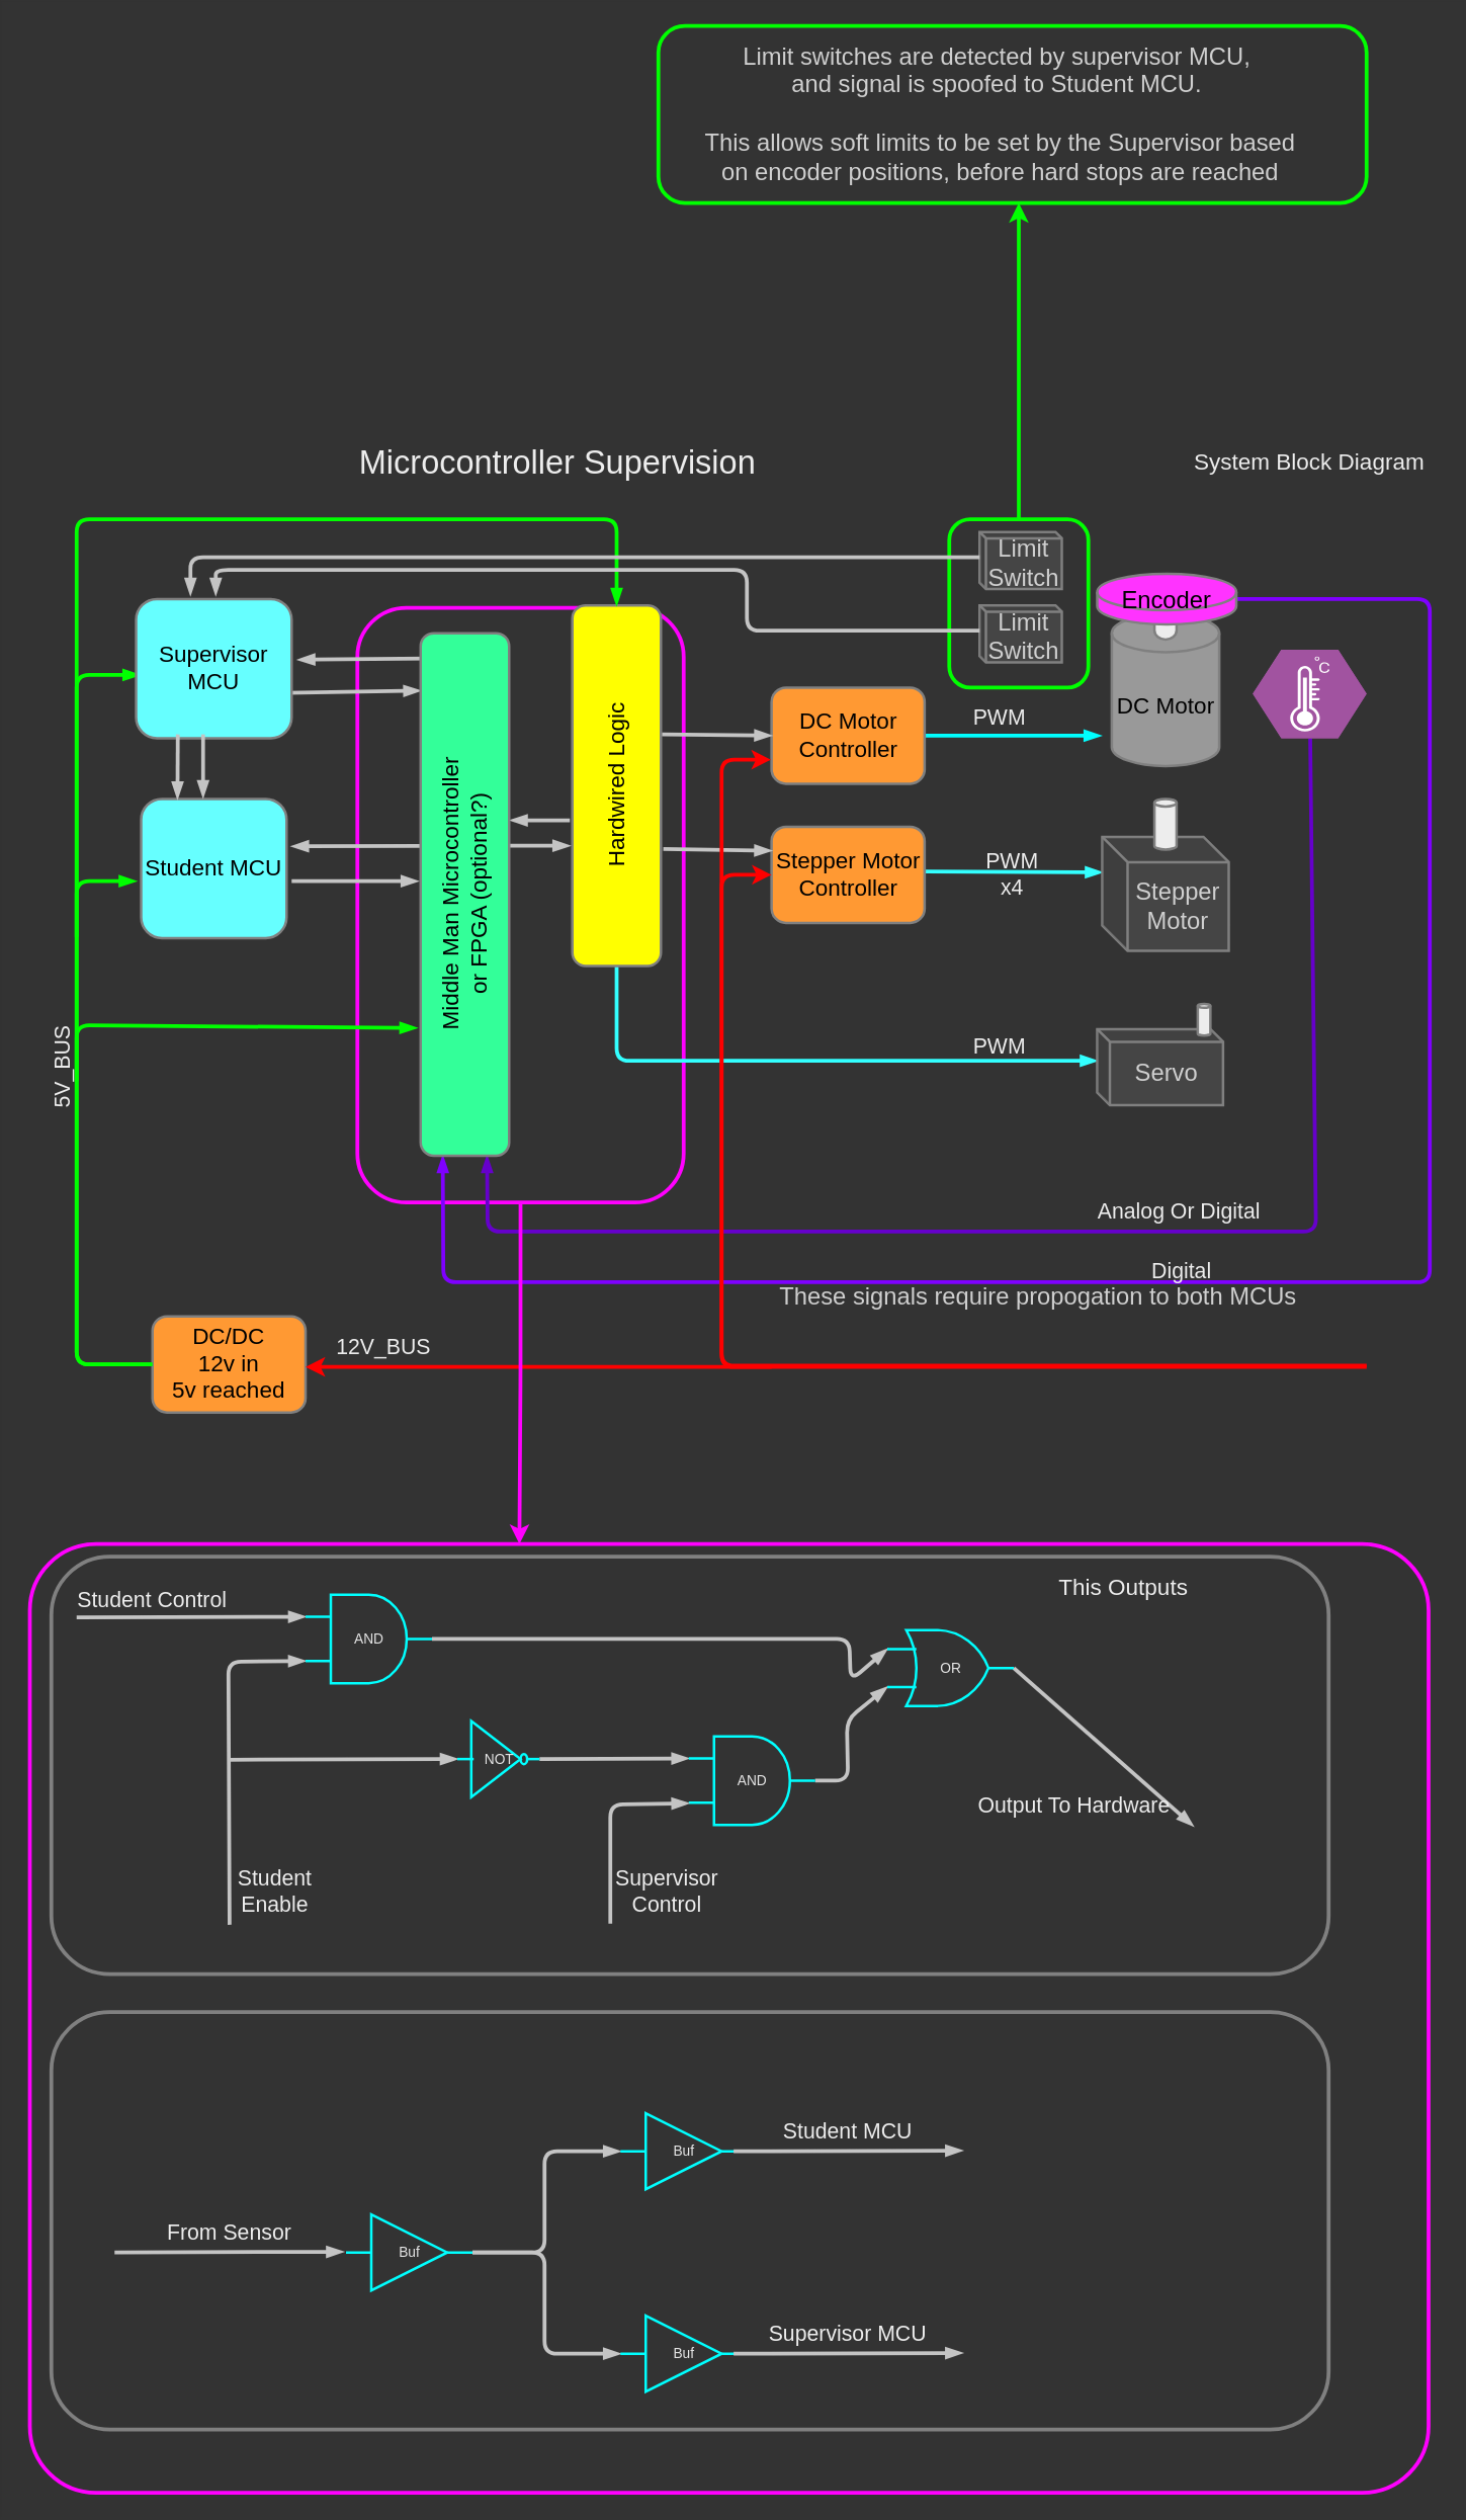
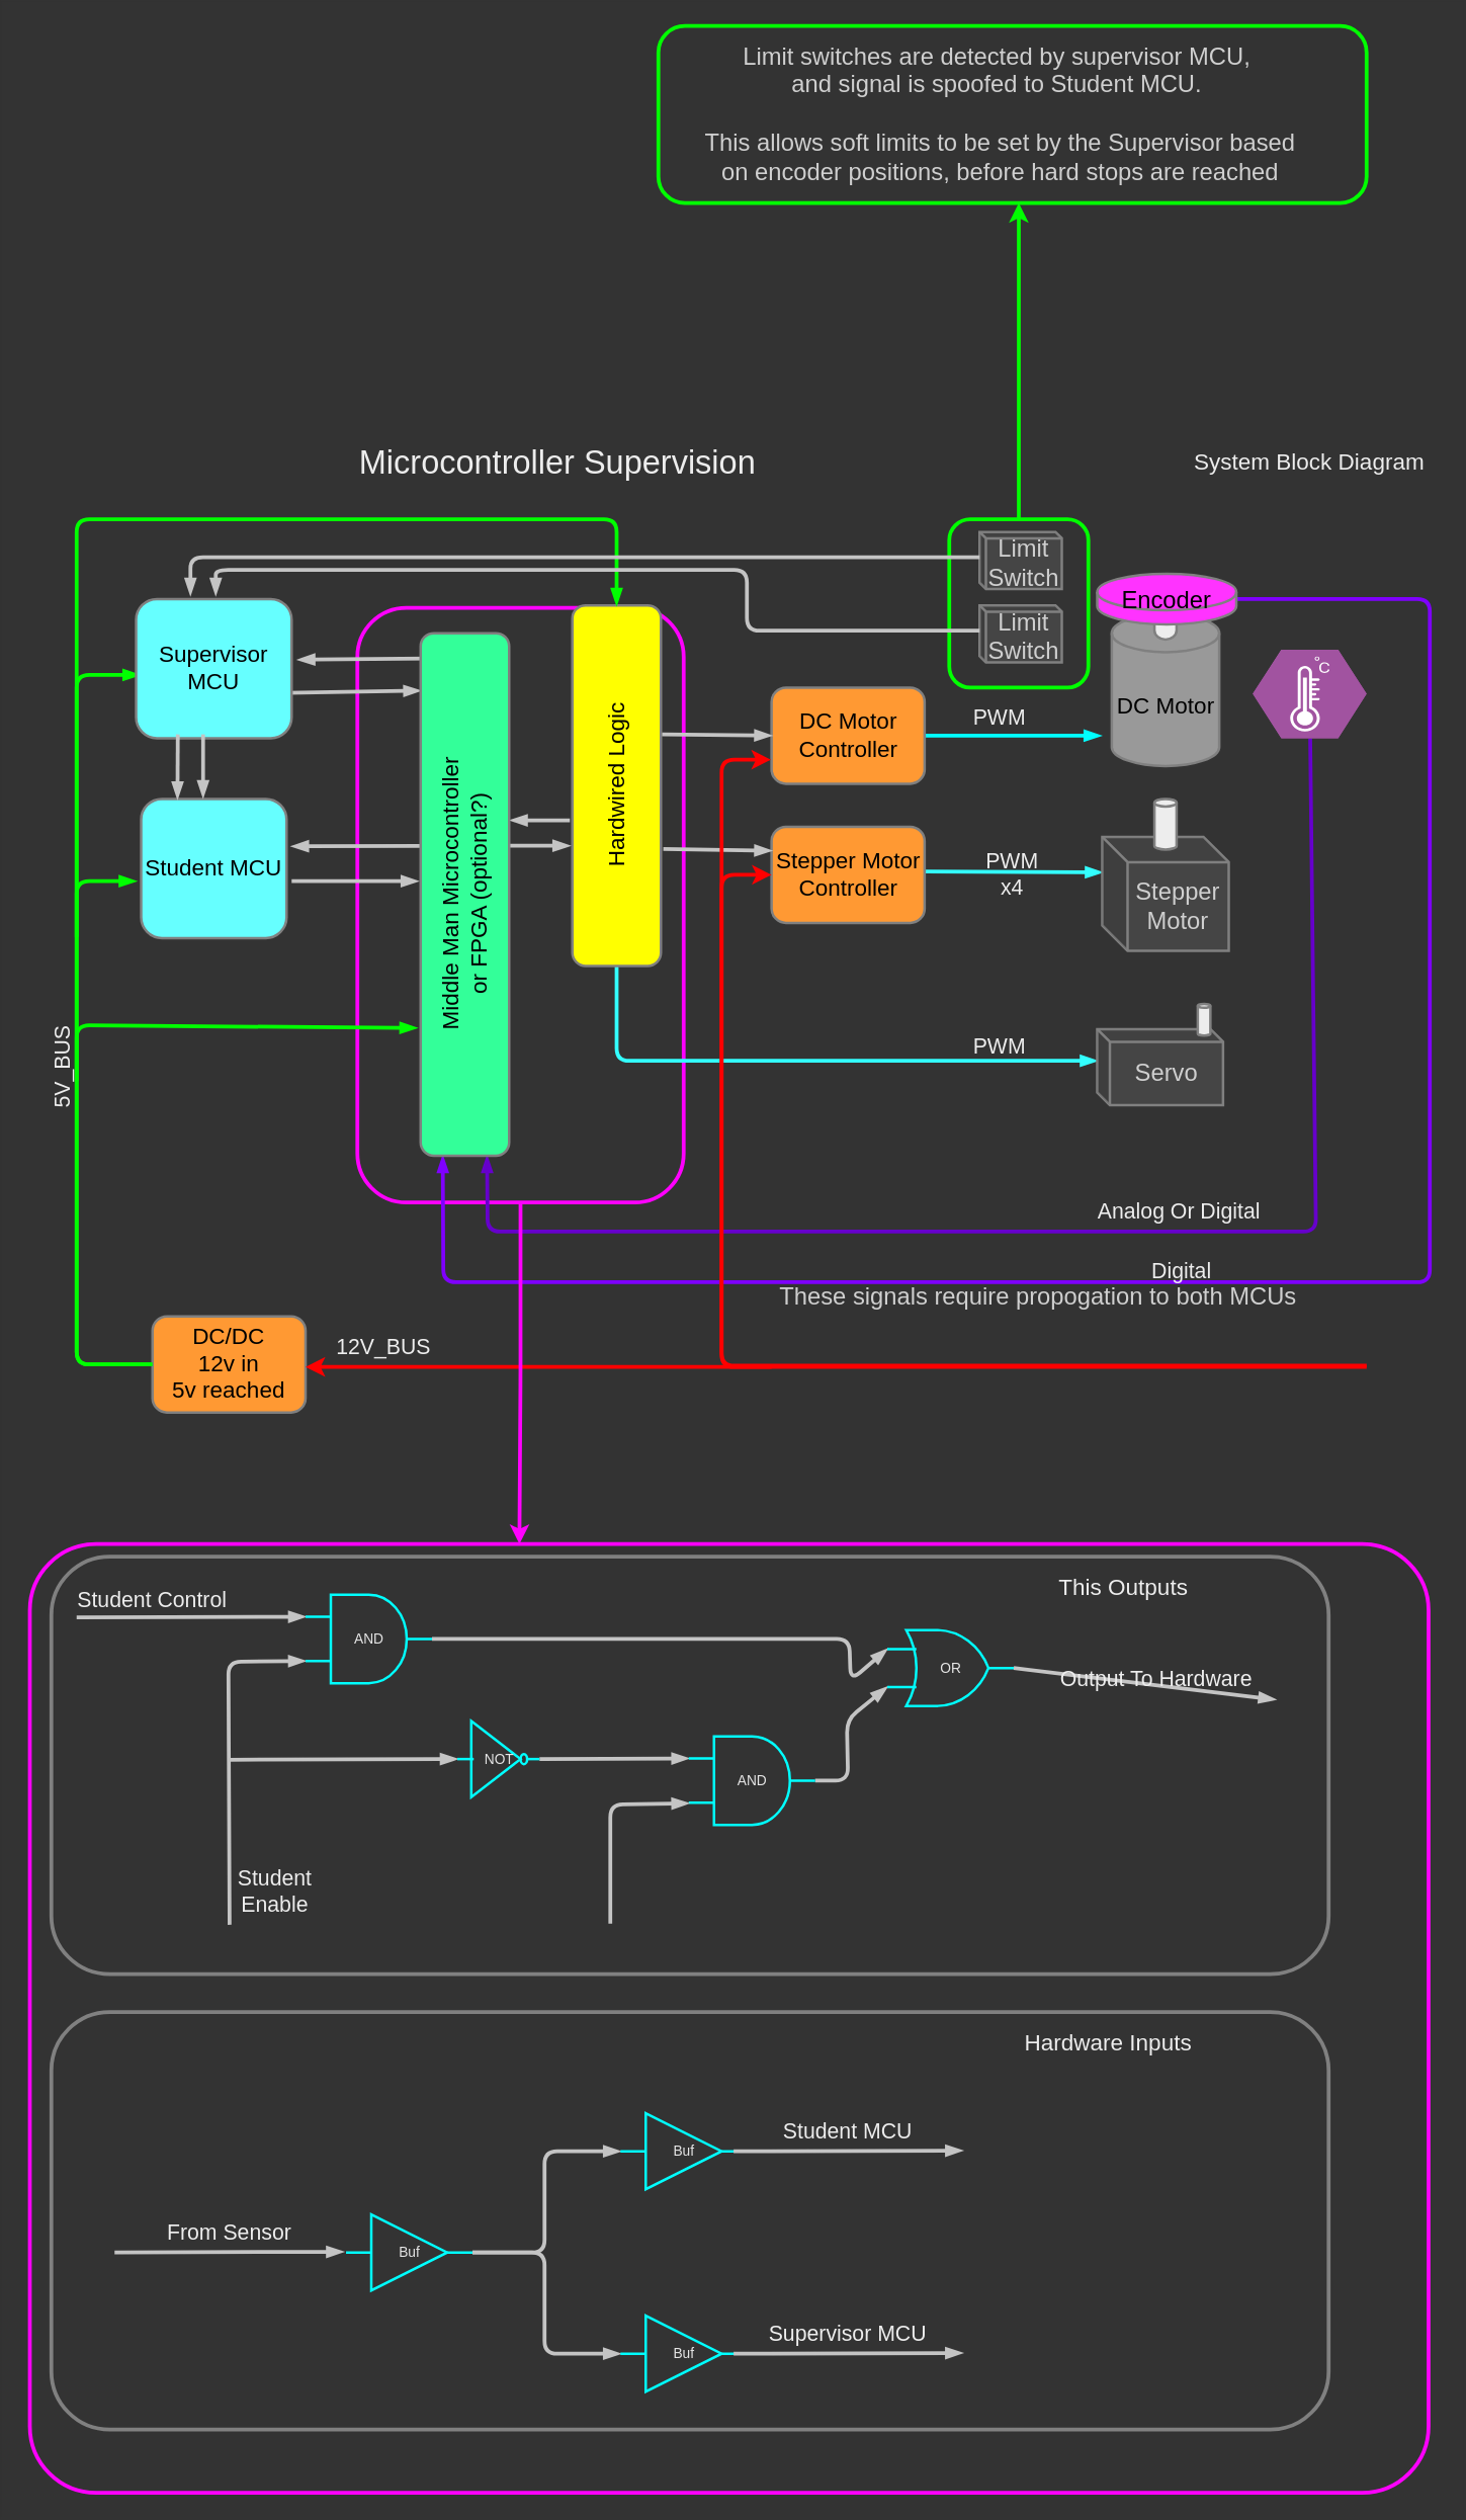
- <mxCell id="23" value="Output To Hardware" style="text;html=1;strokeColor=none;fillColor=none;align=center;verticalAlign=middle;whiteSpace=wrap;rounded=0;fontColor=#EDEDED;fontSize=17;fontFamily=Helvetica;" parent="1" vertex="1"><mxGeometry x="755" y="1413" width="188" height="30" as="geometry" /></mxCell>
+ <mxCell id="23" value="Output To Hardware" style="text;html=1;strokeColor=none;fillColor=none;align=center;verticalAlign=middle;whiteSpace=wrap;rounded=0;fontColor=#EDEDED;fontSize=17;fontFamily=Helvetica;" parent="1" vertex="1"><mxGeometry x="820" y="1313" width="188" height="30" as="geometry" /></mxCell>
- <mxCell id="9" value="Supervisor Control" style="text;html=1;strokeColor=none;fillColor=none;align=center;verticalAlign=middle;whiteSpace=wrap;rounded=0;fontColor=#EDEDED;fontSize=17;fontFamily=Helvetica;" parent="1" vertex="1"><mxGeometry x="497" y="1480" width="60" height="30" as="geometry" /></mxCell>
+ <mxCell id="72" value="Hardware Inputs" style="text;html=1;strokeColor=none;fillColor=none;align=center;verticalAlign=middle;whiteSpace=wrap;rounded=0;fontColor=#EDEDED;fontSize=18;fontFamily=Helvetica;" vertex="1" parent="1"><mxGeometry x="774" y="1600" width="204" height="30" as="geometry" /></mxCell>
